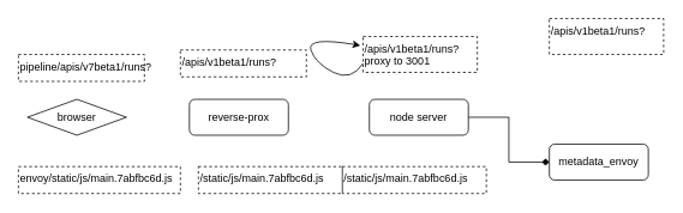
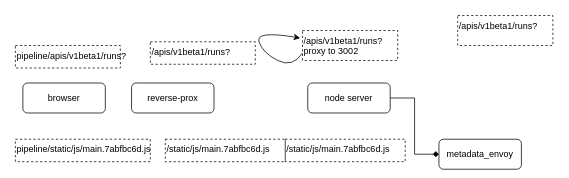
- <mxCell id="9" value="/apis/v1beta1/runs?&lt;br&gt;proxy to 3001&amp;nbsp;" style="text;html=1;strokeColor=#000000;dashed=1;" vertex="1" parent="1"><mxGeometry x="403" y="40" width="127" height="40" as="geometry" /></mxCell>
+ <mxCell id="9" value="/apis/v1beta1/runs?&lt;br&gt;proxy to 3002&amp;nbsp;" style="text;html=1;strokeColor=#000000;dashed=1;" vertex="1" parent="1"><mxGeometry x="403" y="40" width="127" height="40" as="geometry" /></mxCell>
- <mxCell id="8" value="pipeline/apis/v7beta1/runs?" style="text;html=1;dashed=1;strokeColor=#000000;" vertex="1" parent="1"><mxGeometry x="20" y="60" width="140" height="30" as="geometry" /></mxCell>
+ <mxCell id="8" value="pipeline/apis/v1beta1/runs?" style="text;html=1;dashed=1;strokeColor=#000000;" vertex="1" parent="1"><mxGeometry x="20" y="60" width="140" height="30" as="geometry" /></mxCell>
- <mxCell id="2" value="browser" style="rhombus;whiteSpace=wrap;html=1;" vertex="1" parent="1"><mxGeometry x="30" y="110" width="110" height="40" as="geometry" /></mxCell>
+ <mxCell id="2" value="browser" style="rounded=1;whiteSpace=wrap;html=1;" vertex="1" parent="1"><mxGeometry x="30" y="110" width="110" height="40" as="geometry" /></mxCell>
- <mxCell id="12" value="reverse-prox" style="rounded=1;whiteSpace=wrap;html=1;" vertex="1" parent="1"><mxGeometry x="210" y="110" width="110" height="40" as="geometry" /></mxCell>
+ <mxCell id="12" value="reverse-prox" style="rounded=1;whiteSpace=wrap;html=1;" vertex="1" parent="1"><mxGeometry x="175" y="110" width="110" height="40" as="geometry" /></mxCell>
- <mxCell id="5" value="metadata_envoy" style="rounded=1;whiteSpace=wrap;html=1;" vertex="1" parent="1"><mxGeometry x="610" y="160" width="110" height="40" as="geometry" /></mxCell>
+ <mxCell id="5" value="metadata_envoy" style="rounded=1;whiteSpace=wrap;html=1;" vertex="1" parent="1"><mxGeometry x="585" y="185" width="110" height="40" as="geometry" /></mxCell>
- <mxCell id="6" value="envoy/static/js/main.7abfbc6d.js" style="text;html=1;strokeColor=#000000;dashed=1;" vertex="1" parent="1"><mxGeometry x="20" y="185" width="180" height="30" as="geometry" /></mxCell>
+ <mxCell id="6" value="pipeline/static/js/main.7abfbc6d.js" style="text;html=1;strokeColor=#000000;dashed=1;" vertex="1" parent="1"><mxGeometry x="20" y="185" width="180" height="30" as="geometry" /></mxCell>
